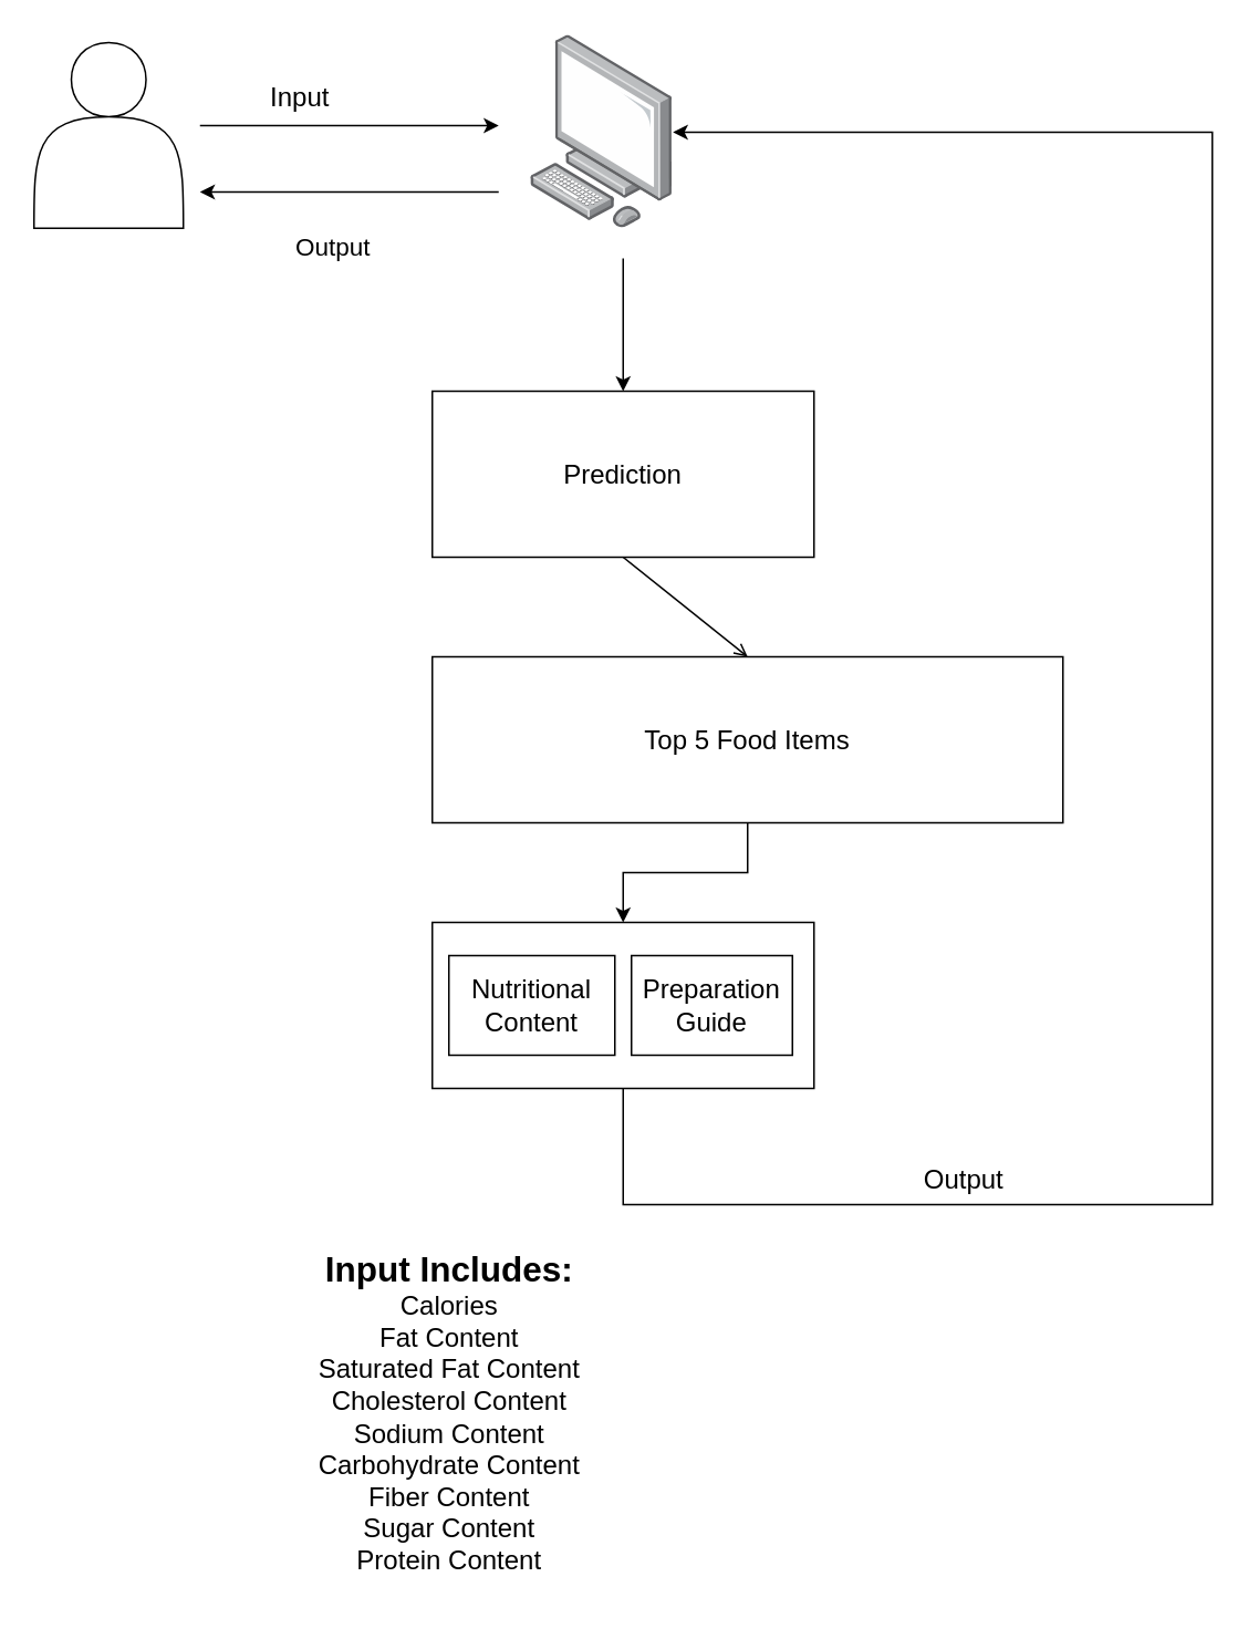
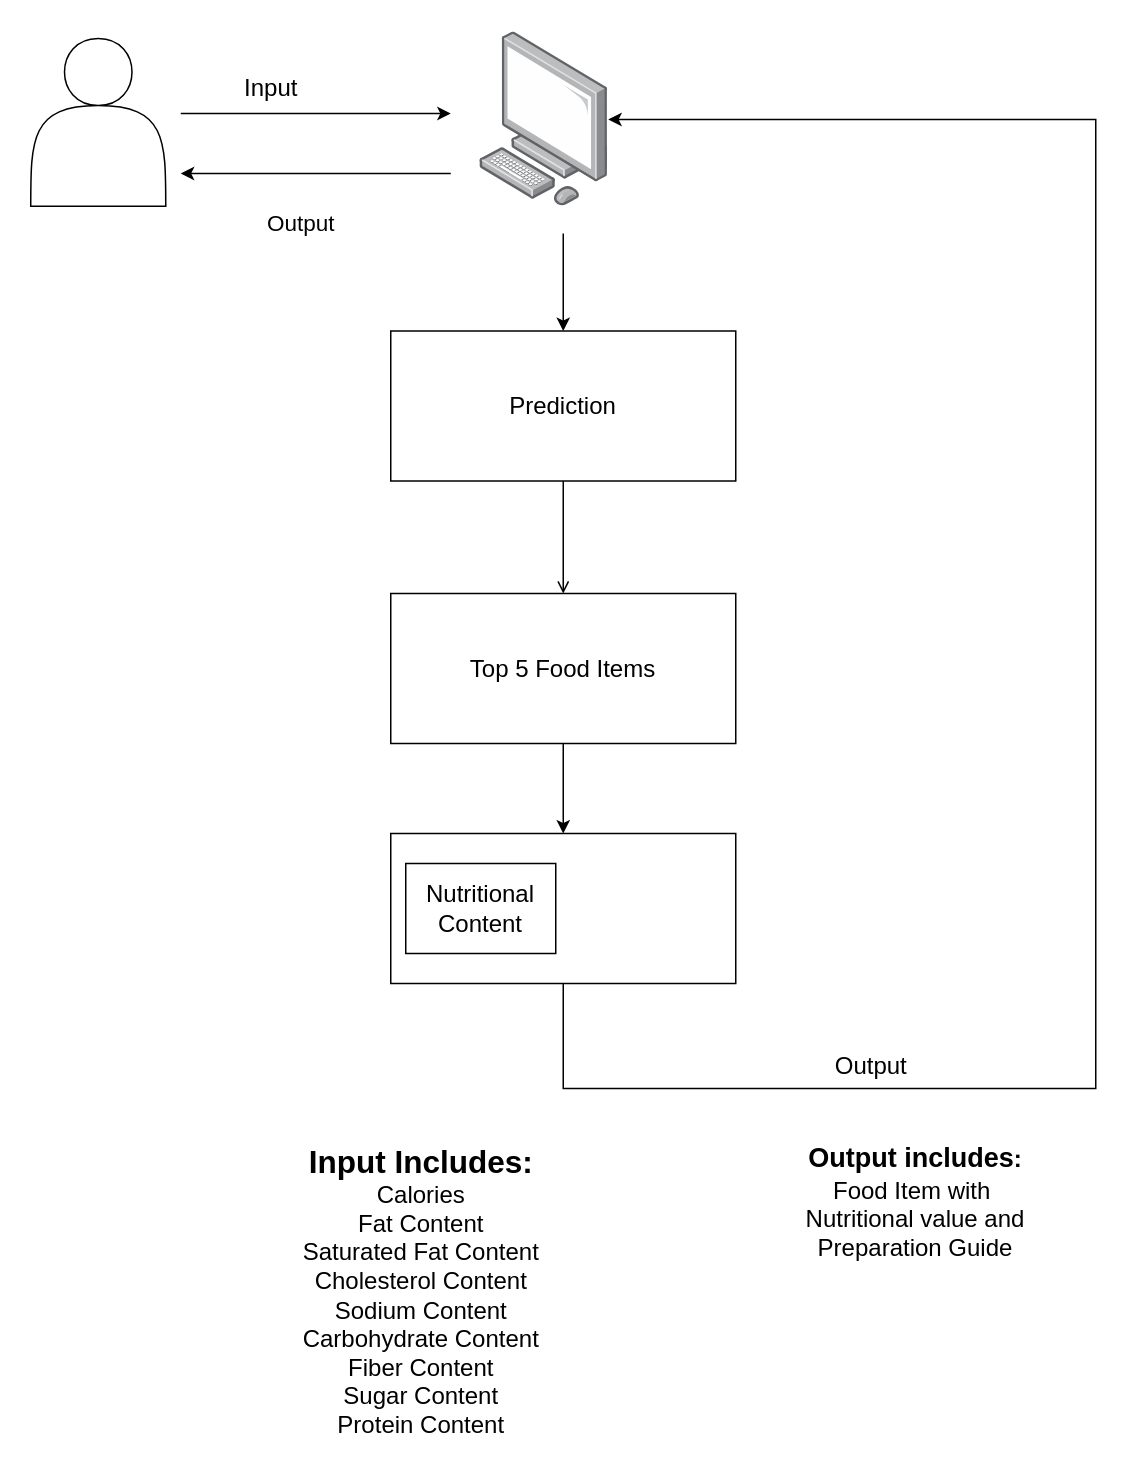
- <mxCell id="15" value="&lt;font style=&quot;font-size: 16px;&quot;&gt;Prediction&lt;/font&gt;" style="rounded=0;whiteSpace=wrap;html=1;fillColor=none;" parent="1" vertex="1"><mxGeometry x="260" y="235" width="230" height="100" as="geometry" /></mxCell>
+ <mxCell id="15" value="&lt;font style=&quot;font-size: 16px;&quot;&gt;Prediction&lt;/font&gt;" style="rounded=0;whiteSpace=wrap;html=1;fillColor=none;" parent="1" vertex="1"><mxGeometry x="260" y="220" width="230" height="100" as="geometry" /></mxCell>
- <mxCell id="5" value="&lt;font style=&quot;font-size: 16px;&quot;&gt;Top 5 Food Items&lt;/font&gt;" style="rounded=0;whiteSpace=wrap;html=1;fillColor=none;" parent="1" vertex="1"><mxGeometry x="260" y="395" width="380" height="100" as="geometry" /></mxCell>
+ <mxCell id="5" value="&lt;font style=&quot;font-size: 16px;&quot;&gt;Top 5 Food Items&lt;/font&gt;" style="rounded=0;whiteSpace=wrap;html=1;fillColor=none;" parent="1" vertex="1"><mxGeometry x="260" y="395" width="230" height="100" as="geometry" /></mxCell>
- <mxCell id="16" value="&lt;span style=&quot;font-size: 16px;&quot;&gt;Preparation&lt;/span&gt;&lt;div&gt;&lt;span style=&quot;font-size: 16px;&quot;&gt;Guide&lt;/span&gt;&lt;/div&gt;" style="rounded=0;whiteSpace=wrap;html=1;fillColor=none;" parent="1" vertex="1"><mxGeometry x="380" y="575" width="97" height="60" as="geometry" /></mxCell>
+ <mxCell id="19" value="&lt;div style=&quot;&quot;&gt;&lt;b style=&quot;text-wrap: nowrap;&quot;&gt;&lt;font style=&quot;font-size: 18px;&quot;&gt;Output includes&lt;/font&gt;&lt;/b&gt;&lt;b style=&quot;text-wrap: nowrap; font-size: 16px;&quot;&gt;:&lt;/b&gt;&lt;/div&gt;&lt;span style=&quot;forced-color-adjust: none; color: rgb(0, 0, 0); font-family: Helvetica; font-style: normal; font-variant-ligatures: normal; font-variant-caps: normal; font-weight: 400; letter-spacing: normal; orphans: 2; text-indent: 0px; text-transform: none; widows: 2; word-spacing: 0px; -webkit-text-stroke-width: 0px; white-space: nowrap; background-color: rgb(251, 251, 251); text-decoration-thickness: initial; text-decoration-style: initial; text-decoration-color: initial; font-size: 16px;&quot;&gt;&lt;div style=&quot;&quot;&gt;Food Item with&amp;nbsp;&lt;/div&gt;&lt;div style=&quot;&quot;&gt;Nutritional value and&lt;/div&gt;&lt;div style=&quot;&quot;&gt;Preparation Guide&lt;/div&gt;&lt;/span&gt;" style="text;whiteSpace=wrap;html=1;align=center;" vertex="1" parent="1"><mxGeometry x="520" y="755" width="180" height="80" as="geometry" /></mxCell>
- <mxCell id="14" value="&lt;font style=&quot;font-size: 21px;&quot;&gt;&lt;b&gt;Input Includes:&lt;/b&gt;&lt;br&gt;&lt;/font&gt;&lt;font style=&quot;font-size: 16px;&quot;&gt;Calories&lt;br&gt;Fat Content&lt;br&gt;Saturated Fat Content&lt;br&gt;Cholesterol Content&lt;br&gt;Sodium Content&lt;br&gt;Carbohydrate Content&lt;br&gt;Fiber Content&lt;br&gt;Sugar Content&lt;br&gt;Protein Content&lt;/font&gt;" style="text;html=1;align=center;verticalAlign=middle;resizable=0;points=[];autosize=1;strokeColor=none;fillColor=none;" parent="1" vertex="1"><mxGeometry x="180" y="745" width="180" height="210" as="geometry" /></mxCell>
+ <mxCell id="14" value="&lt;font style=&quot;font-size: 21px;&quot;&gt;&lt;b&gt;Input Includes:&lt;/b&gt;&lt;br&gt;&lt;/font&gt;&lt;font style=&quot;font-size: 16px;&quot;&gt;Calories&lt;br&gt;Fat Content&lt;br&gt;Saturated Fat Content&lt;br&gt;Cholesterol Content&lt;br&gt;Sodium Content&lt;br&gt;Carbohydrate Content&lt;br&gt;Fiber Content&lt;br&gt;Sugar Content&lt;br&gt;Protein Content&lt;/font&gt;" style="text;html=1;align=center;verticalAlign=middle;resizable=0;points=[];autosize=1;strokeColor=none;fillColor=none;" parent="1" vertex="1"><mxGeometry x="190" y="755" width="180" height="210" as="geometry" /></mxCell>
